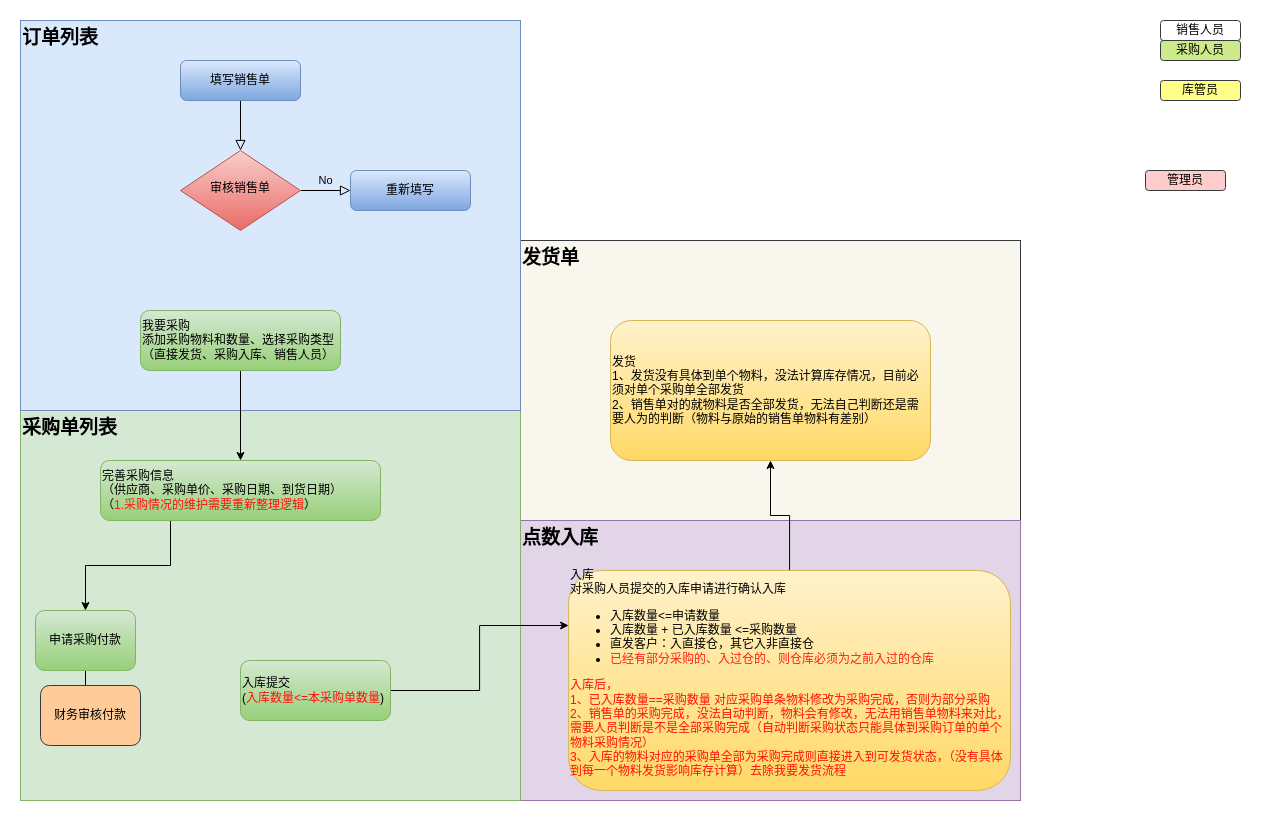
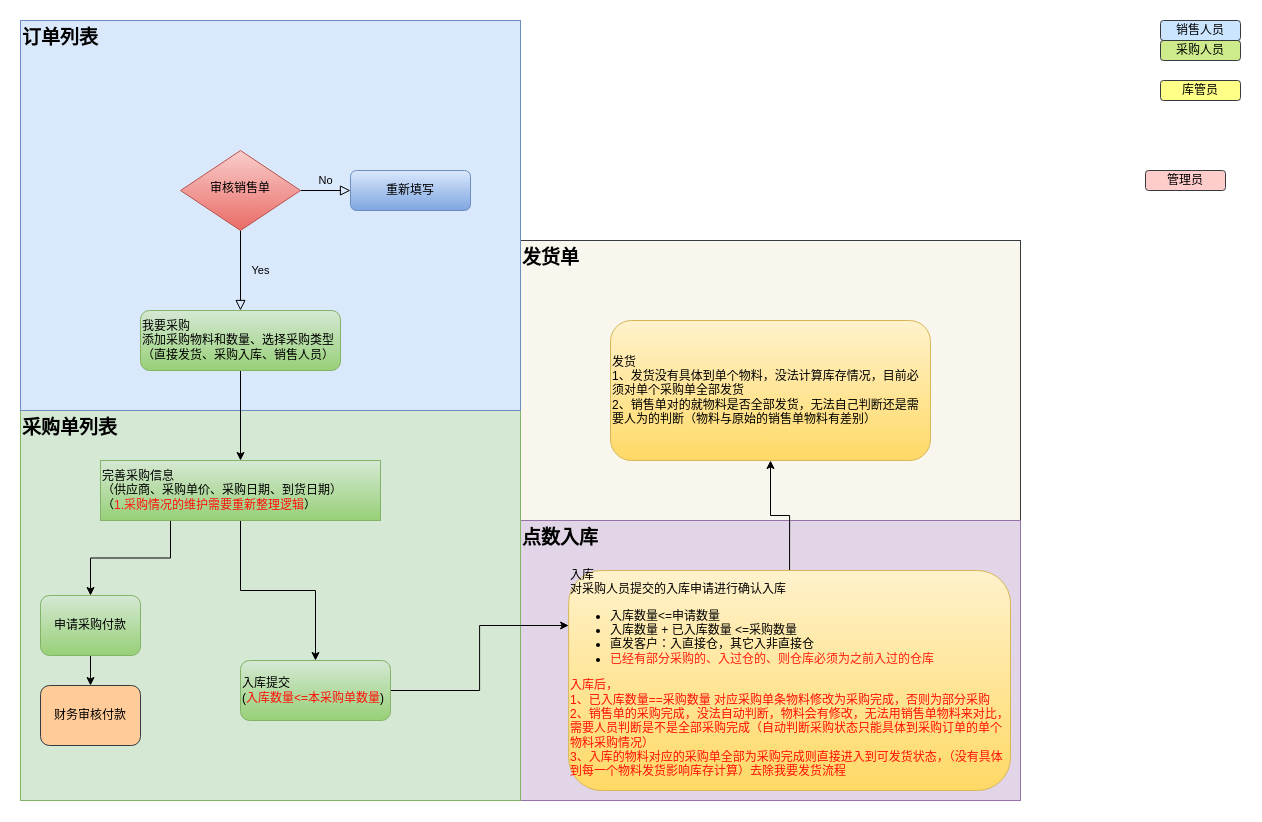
- <mxCell id="14" value="销售人员" style="rounded=1;whiteSpace=wrap;html=1;fontSize=12;fillColor=#ffffff;strokeColor=#36393d;" parent="1" vertex="1"><mxGeometry x="1160" y="20" width="80" height="20" as="geometry" /></mxCell>
+ <mxCell id="14" value="销售人员" style="rounded=1;whiteSpace=wrap;html=1;fontSize=12;fillColor=#cce5ff;strokeColor=#36393d;" parent="1" vertex="1"><mxGeometry x="1160" y="20" width="80" height="20" as="geometry" /></mxCell>
- <mxCell id="7" value="填写销售单" style="rounded=1;whiteSpace=wrap;html=1;fontSize=12;glass=0;strokeWidth=1;shadow=0;fillColor=#dae8fc;strokeColor=#6c8ebf;gradientColor=#7ea6e0;" parent="1" vertex="1"><mxGeometry x="180" y="60" width="120" height="40" as="geometry" /></mxCell>
- <mxCell id="6" value="" style="rounded=0;html=1;jettySize=auto;orthogonalLoop=1;fontSize=11;endArrow=block;endFill=0;endSize=8;strokeWidth=1;shadow=0;labelBackgroundColor=none;edgeStyle=orthogonalEdgeStyle;" parent="1" source="7" target="10" edge="1"><mxGeometry relative="1" as="geometry" /></mxCell>
+ <mxCell id="8" value="Yes" style="rounded=0;html=1;jettySize=auto;orthogonalLoop=1;fontSize=11;endArrow=block;endFill=0;endSize=8;strokeWidth=1;shadow=0;labelBackgroundColor=none;edgeStyle=orthogonalEdgeStyle;entryX=0.5;entryY=0;entryDx=0;entryDy=0;" parent="1" source="10" target="13" edge="1"><mxGeometry y="20" relative="1" as="geometry"><mxPoint as="offset" /></mxGeometry></mxCell>
- <mxCell id="18" value="完善采购信息&lt;br&gt;（供应商、采购单价、采购日期、到货日期）&lt;br&gt;（&lt;font color=&quot;#ff1f0f&quot;&gt;1.采&lt;/font&gt;&lt;font color=&quot;#ff1008&quot;&gt;购情况的维护需要重新整理逻辑&lt;/font&gt;）" style="rounded=1;whiteSpace=wrap;html=1;fillColor=#d5e8d4;strokeColor=#82b366;align=left;gradientColor=#97d077;" parent="1" vertex="1"><mxGeometry x="100" y="460" width="280" height="60" as="geometry" /></mxCell>
+ <mxCell id="18" value="完善采购信息&lt;br&gt;（供应商、采购单价、采购日期、到货日期）&lt;br&gt;（&lt;font color=&quot;#ff1f0f&quot;&gt;1.采&lt;/font&gt;&lt;font color=&quot;#ff1008&quot;&gt;购情况的维护需要重新整理逻辑&lt;/font&gt;）" style="whiteSpace=wrap;html=1;fillColor=#d5e8d4;strokeColor=#82b366;align=left;gradientColor=#97d077;rounded=0;" parent="1" vertex="1"><mxGeometry x="100" y="460" width="280" height="60" as="geometry" /></mxCell>
+ <mxCell id="17" style="edgeStyle=orthogonalEdgeStyle;rounded=0;orthogonalLoop=1;jettySize=auto;html=1;exitX=0.5;exitY=1;exitDx=0;exitDy=0;" edge="1" parent="1" source="18" target="24"><mxGeometry relative="1" as="geometry" /></mxCell>
- <mxCell id="20" value="申请采购付款" style="rounded=1;whiteSpace=wrap;html=1;fillColor=#d5e8d4;strokeColor=#82b366;gradientColor=#97d077;" parent="1" vertex="1"><mxGeometry x="35" y="610" width="100" height="60" as="geometry" /></mxCell>
+ <mxCell id="20" value="申请采购付款" style="rounded=1;whiteSpace=wrap;html=1;fillColor=#d5e8d4;strokeColor=#82b366;gradientColor=#97d077;" parent="1" vertex="1"><mxGeometry x="40" y="595" width="100" height="60" as="geometry" /></mxCell>
